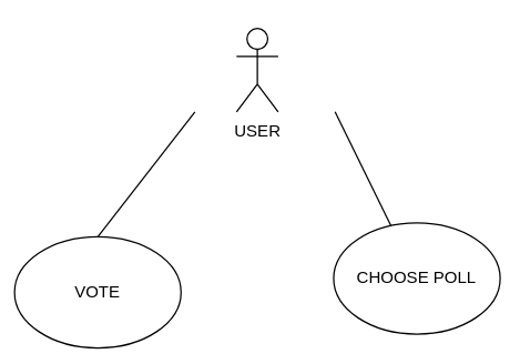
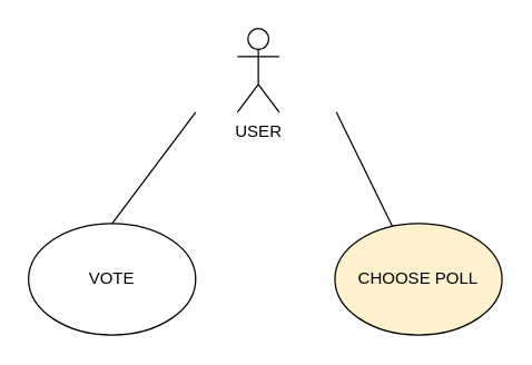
- <mxCell id="3" value="CHOOSE POLL" style="ellipse;whiteSpace=wrap;html=1;" vertex="1" parent="1"><mxGeometry x="240" y="160" width="120" height="80" as="geometry" /></mxCell>
+ <mxCell id="3" value="CHOOSE POLL" style="ellipse;whiteSpace=wrap;html=1;fillColor=#fff2cc;" vertex="1" parent="1"><mxGeometry x="240" y="160" width="120" height="80" as="geometry" /></mxCell>
- <mxCell id="2" value="VOTE" style="ellipse;whiteSpace=wrap;html=1;" vertex="1" parent="1"><mxGeometry x="10" y="170" width="120" height="80" as="geometry" /></mxCell>
+ <mxCell id="2" value="VOTE" style="ellipse;whiteSpace=wrap;html=1;" vertex="1" parent="1"><mxGeometry x="20" y="160" width="120" height="80" as="geometry" /></mxCell>
